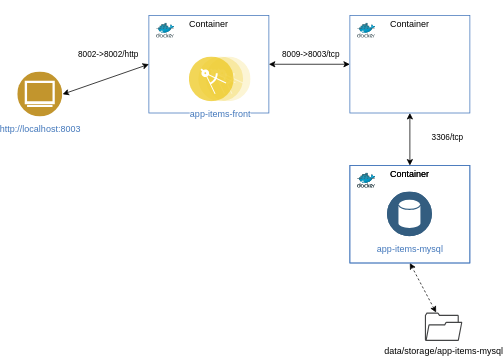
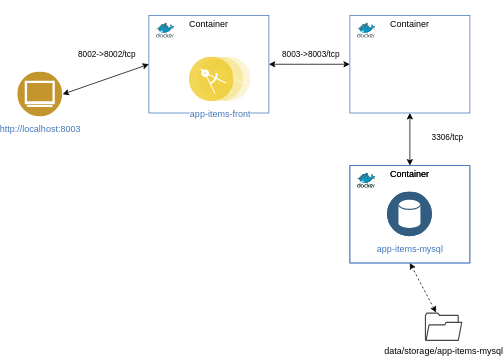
- <mxCell id="30" value="&lt;span style=&quot;color: rgb(0 , 0 , 0) ; font-family: &amp;#34;helvetica&amp;#34; ; font-size: 11px ; font-style: normal ; font-weight: 400 ; letter-spacing: normal ; text-align: center ; text-indent: 0px ; text-transform: none ; word-spacing: 0px ; background-color: rgb(255 , 255 , 255) ; display: inline ; float: none&quot;&gt;8002-&amp;gt;8002/http&amp;nbsp;&lt;/span&gt;" style="text;whiteSpace=wrap;html=1;" vertex="1" parent="1"><mxGeometry x="99" y="58" width="110" height="22" as="geometry" /></mxCell>
+ <mxCell id="30" value="&lt;span style=&quot;color: rgb(0 , 0 , 0) ; font-family: &amp;#34;helvetica&amp;#34; ; font-size: 11px ; font-style: normal ; font-weight: 400 ; letter-spacing: normal ; text-align: center ; text-indent: 0px ; text-transform: none ; word-spacing: 0px ; background-color: rgb(255 , 255 , 255) ; display: inline ; float: none&quot;&gt;8002-&amp;gt;8002/tcp&amp;nbsp;&lt;/span&gt;" style="text;whiteSpace=wrap;html=1;" vertex="1" parent="1"><mxGeometry x="99" y="58" width="110" height="22" as="geometry" /></mxCell>
- <mxCell id="29" value="&lt;meta charset=&quot;utf-8&quot;&gt;&lt;span style=&quot;color: rgb(0, 0, 0); font-family: helvetica; font-size: 11px; font-style: normal; font-weight: 400; letter-spacing: normal; text-align: center; text-indent: 0px; text-transform: none; word-spacing: 0px; background-color: rgb(255, 255, 255); display: inline; float: none;&quot;&gt;8009-&amp;gt;8003/tcp&amp;nbsp;&lt;/span&gt;" style="text;whiteSpace=wrap;html=1;" vertex="1" parent="1"><mxGeometry x="371" y="58" width="110" height="30" as="geometry" /></mxCell>
+ <mxCell id="29" value="&lt;meta charset=&quot;utf-8&quot;&gt;&lt;span style=&quot;color: rgb(0, 0, 0); font-family: helvetica; font-size: 11px; font-style: normal; font-weight: 400; letter-spacing: normal; text-align: center; text-indent: 0px; text-transform: none; word-spacing: 0px; background-color: rgb(255, 255, 255); display: inline; float: none;&quot;&gt;8003-&amp;gt;8003/tcp&amp;nbsp;&lt;/span&gt;" style="text;whiteSpace=wrap;html=1;" vertex="1" parent="1"><mxGeometry x="371" y="58" width="110" height="30" as="geometry" /></mxCell>
